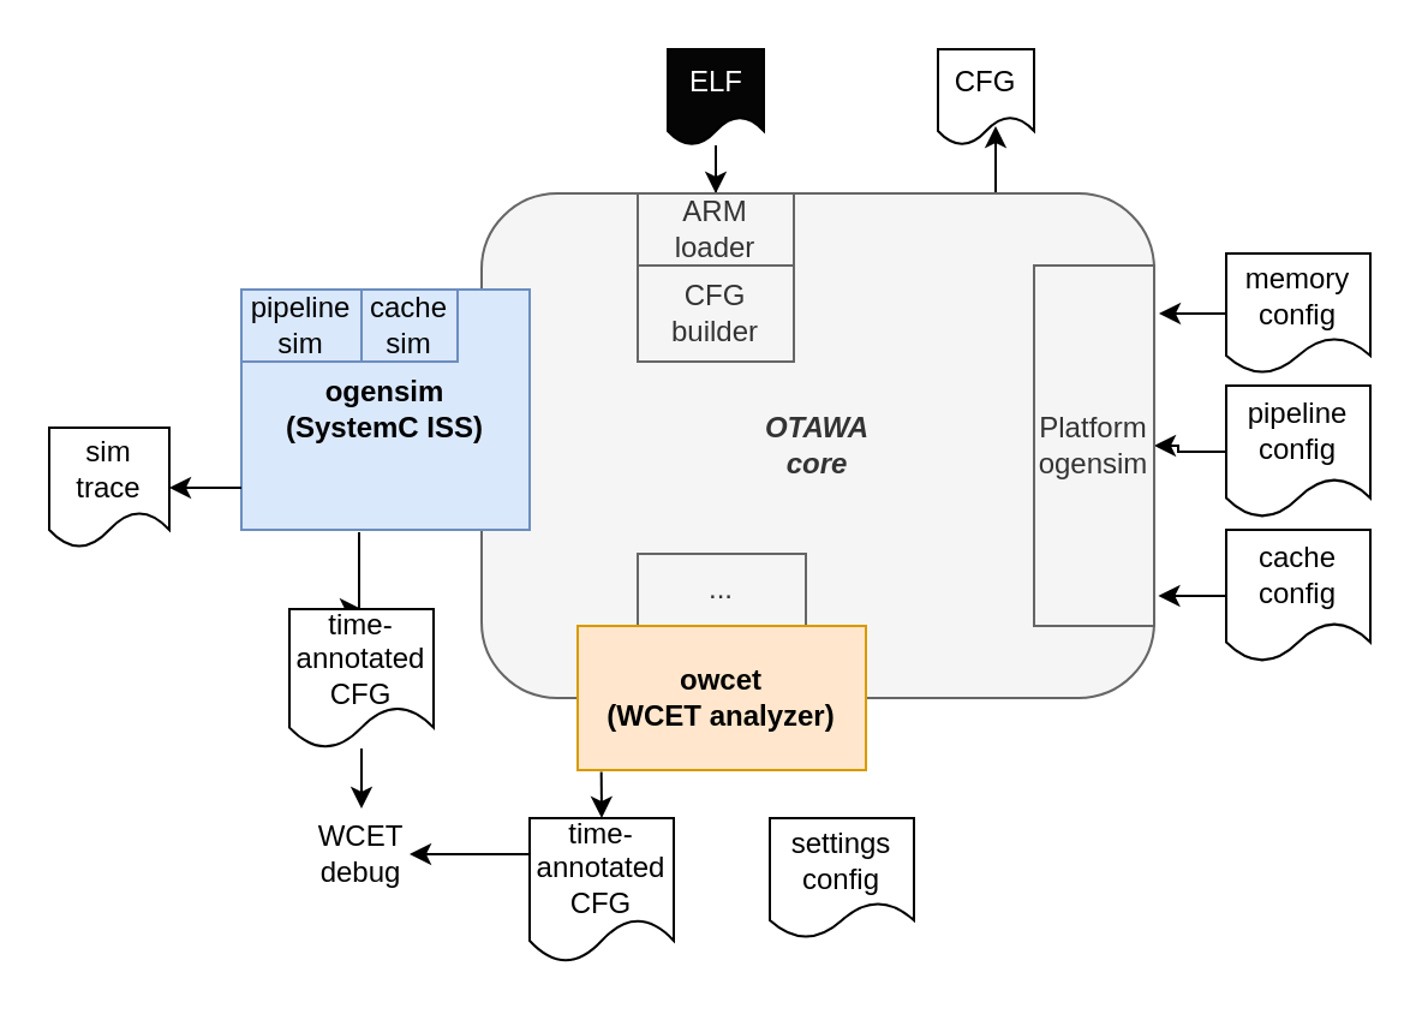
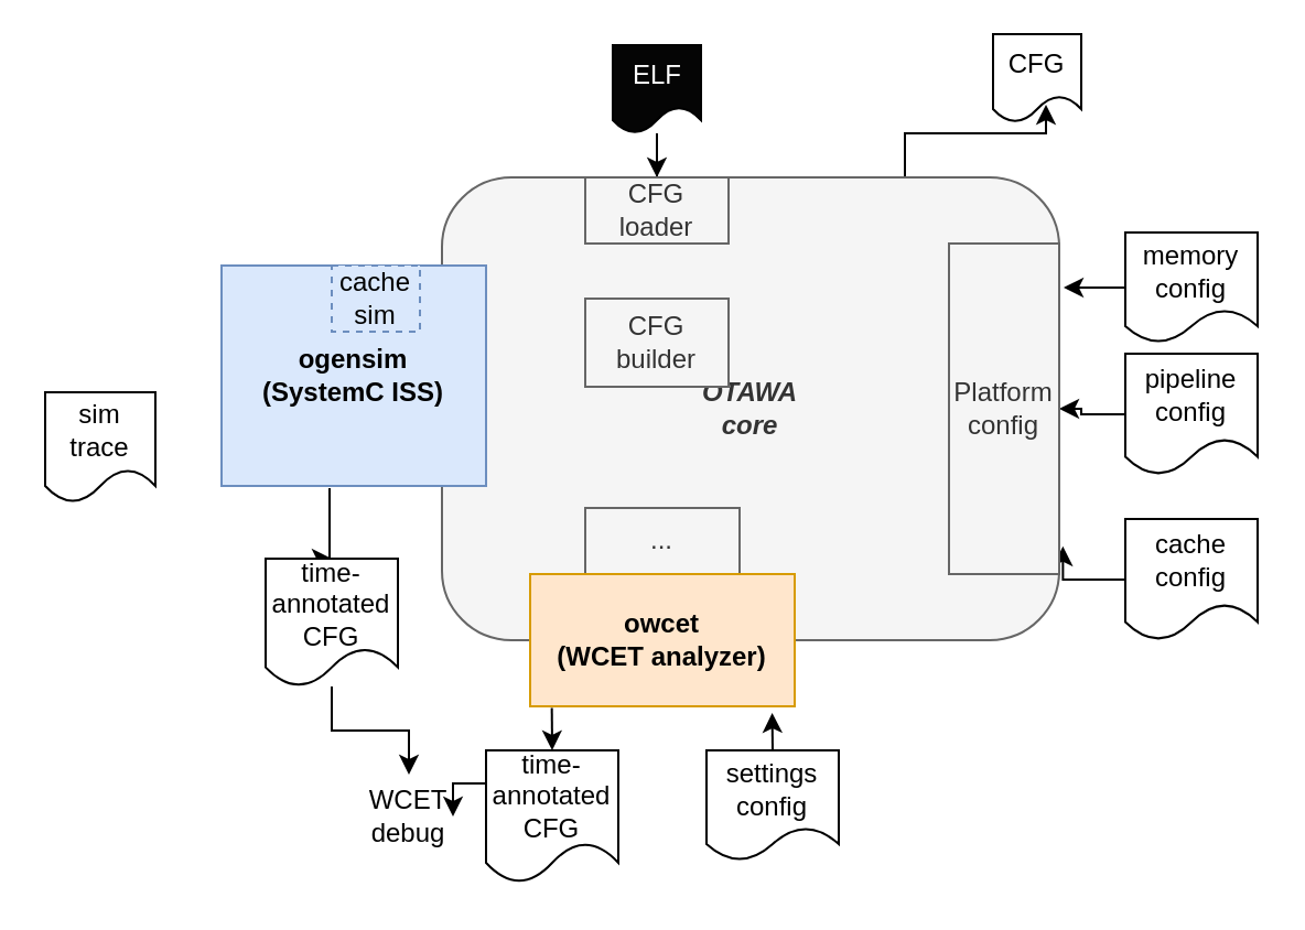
- <mxCell id="31" value="CFG&lt;br&gt;" style="shape=document;whiteSpace=wrap;html=1;boundedLbl=1;" vertex="1" parent="1"><mxGeometry x="390" y="20" width="40" height="40" as="geometry" /></mxCell>
+ <mxCell id="31" value="CFG&lt;br&gt;" style="shape=document;whiteSpace=wrap;html=1;boundedLbl=1;" vertex="1" parent="1"><mxGeometry x="450" y="15" width="40" height="40" as="geometry" /></mxCell>
- <mxCell id="13" value="ARM&lt;br&gt;loader&lt;br&gt;" style="rounded=0;whiteSpace=wrap;html=1;fillColor=#f5f5f5;strokeColor=#666666;fontColor=#333333;" vertex="1" parent="1"><mxGeometry x="265" y="80" width="65" height="30" as="geometry" /></mxCell>
+ <mxCell id="13" value="CFG&lt;br&gt;loader&lt;br&gt;" style="rounded=0;whiteSpace=wrap;html=1;fillColor=#f5f5f5;strokeColor=#666666;fontColor=#333333;" vertex="1" parent="1"><mxGeometry x="265" y="80" width="65" height="30" as="geometry" /></mxCell>
- <mxCell id="26" value="CFG builder" style="rounded=0;whiteSpace=wrap;html=1;fillColor=#f5f5f5;strokeColor=#666666;fontColor=#333333;" vertex="1" parent="1"><mxGeometry x="265" y="110" width="65" height="40" as="geometry" /></mxCell>
+ <mxCell id="26" value="CFG builder" style="rounded=0;whiteSpace=wrap;html=1;fillColor=#f5f5f5;strokeColor=#666666;fontColor=#333333;" vertex="1" parent="1"><mxGeometry x="265" y="135" width="65" height="40" as="geometry" /></mxCell>
- <mxCell id="15" value="pipeline&lt;br&gt;sim&lt;br&gt;" style="rounded=0;whiteSpace=wrap;html=1;fillColor=#dae8fc;strokeColor=#6c8ebf;" vertex="1" parent="1"><mxGeometry x="100" y="120" width="50" height="30" as="geometry" /></mxCell>
- <mxCell id="14" value="cache&lt;br&gt;sim&lt;br&gt;" style="rounded=0;whiteSpace=wrap;html=1;fillColor=#dae8fc;strokeColor=#6c8ebf;" vertex="1" parent="1"><mxGeometry x="150" y="120" width="40" height="30" as="geometry" /></mxCell>
+ <mxCell id="14" value="cache&lt;br&gt;sim&lt;br&gt;" style="rounded=0;whiteSpace=wrap;html=1;fillColor=#dae8fc;strokeColor=#6c8ebf;dashed=1;" vertex="1" parent="1"><mxGeometry x="150" y="120" width="40" height="30" as="geometry" /></mxCell>
- <mxCell id="27" value="Platform&lt;br&gt;ogensim&lt;br&gt;" style="rounded=0;whiteSpace=wrap;html=1;fillColor=#f5f5f5;strokeColor=#666666;fontColor=#333333;" vertex="1" parent="1"><mxGeometry x="430" y="110" width="50" height="150" as="geometry" /></mxCell>
+ <mxCell id="27" value="Platform&lt;br&gt;config&lt;br&gt;" style="rounded=0;whiteSpace=wrap;html=1;fillColor=#f5f5f5;strokeColor=#666666;fontColor=#333333;" vertex="1" parent="1"><mxGeometry x="430" y="110" width="50" height="150" as="geometry" /></mxCell>
- <mxCell id="18" style="edgeStyle=orthogonalEdgeStyle;rounded=0;orthogonalLoop=1;jettySize=auto;html=1;exitX=1;exitY=0.5;exitDx=0;exitDy=0;entryX=0;entryY=0.825;entryDx=0;entryDy=0;entryPerimeter=0;startArrow=classic;startFill=1;endArrow=none;endFill=0;" edge="1" parent="1" source="19" target="4"><mxGeometry relative="1" as="geometry" /></mxCell>
- <mxCell id="12" value="cache&lt;br&gt;config" style="shape=document;whiteSpace=wrap;html=1;boundedLbl=1;" vertex="1" parent="1"><mxGeometry x="510" y="220" width="60" height="55" as="geometry" /></mxCell>
+ <mxCell id="12" value="cache&lt;br&gt;config" style="shape=document;whiteSpace=wrap;html=1;boundedLbl=1;" vertex="1" parent="1"><mxGeometry x="510" y="235" width="60" height="55" as="geometry" /></mxCell>
+ <mxCell id="16" style="edgeStyle=orthogonalEdgeStyle;rounded=0;orthogonalLoop=1;jettySize=auto;html=1;exitX=0.5;exitY=0;exitDx=0;exitDy=0;entryX=0.915;entryY=1.05;entryDx=0;entryDy=0;entryPerimeter=0;" edge="1" parent="1" source="17" target="29"><mxGeometry relative="1" as="geometry" /></mxCell>
- <mxCell id="30" value="&lt;font color=&quot;#000000&quot;&gt;WCET debug&lt;/font&gt;" style="text;html=1;strokeColor=none;fillColor=none;align=center;verticalAlign=middle;whiteSpace=wrap;rounded=0;fontColor=#FFFFFF;" vertex="1" parent="1"><mxGeometry x="130" y="336" width="40" height="38" as="geometry" /></mxCell>
+ <mxCell id="30" value="&lt;font color=&quot;#000000&quot;&gt;WCET debug&lt;/font&gt;" style="text;html=1;strokeColor=none;fillColor=none;align=center;verticalAlign=middle;whiteSpace=wrap;rounded=0;fontColor=#FFFFFF;" vertex="1" parent="1"><mxGeometry x="165" y="351" width="40" height="38" as="geometry" /></mxCell>
